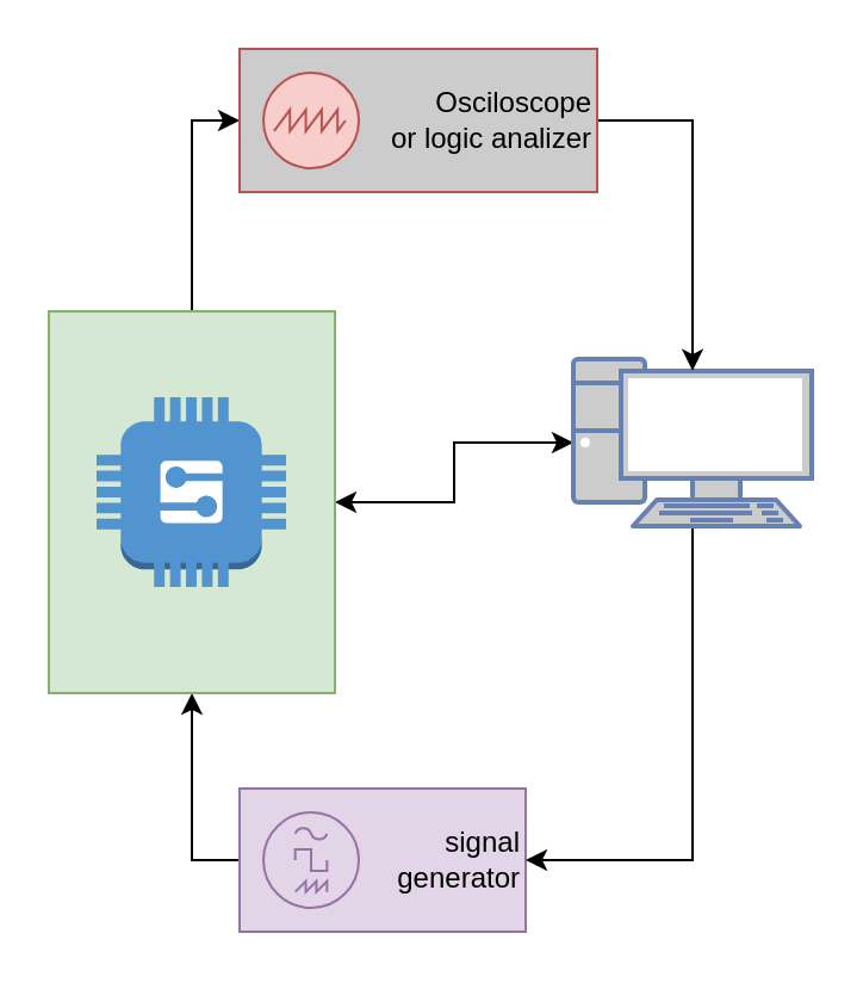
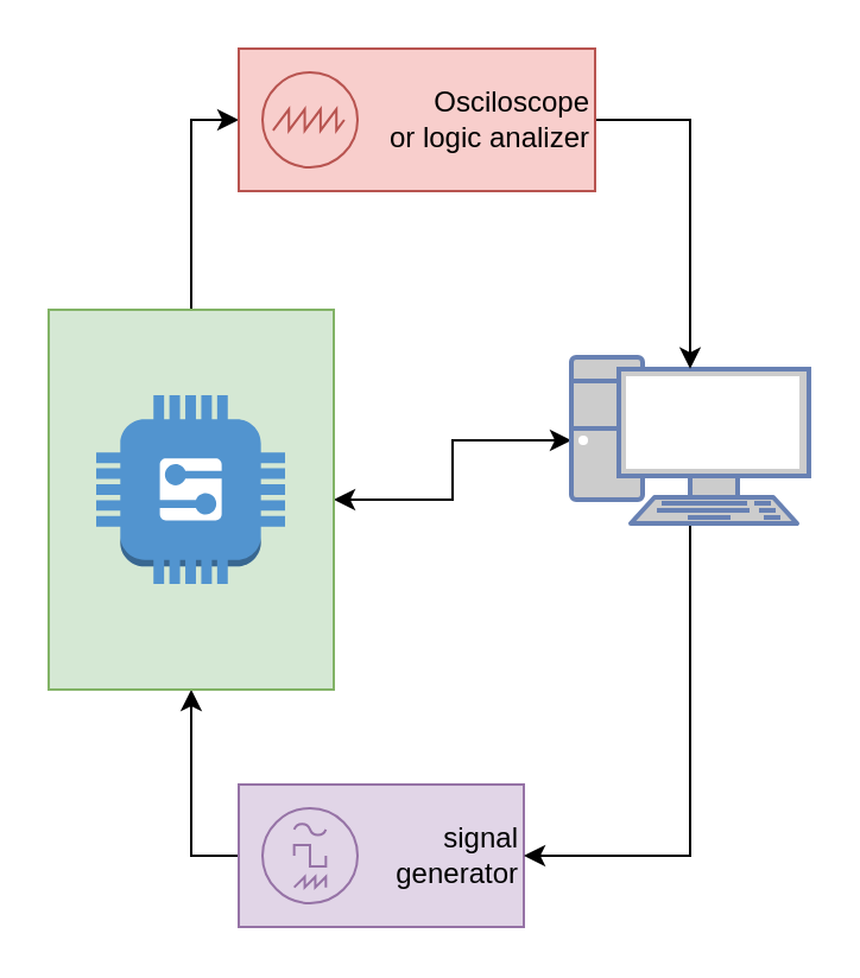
- <mxCell id="11" value="Osciloscope&lt;br&gt;&lt;div&gt;&lt;span&gt;or logic analizer&lt;/span&gt;&lt;/div&gt;" style="rounded=0;whiteSpace=wrap;html=1;fillColor=#cccccc;strokeColor=#b85450;align=right;" vertex="1" parent="1"><mxGeometry x="100" y="20" width="150" height="60" as="geometry" /></mxCell>
+ <mxCell id="11" value="Osciloscope&lt;br&gt;&lt;div&gt;&lt;span&gt;or logic analizer&lt;/span&gt;&lt;/div&gt;" style="rounded=0;whiteSpace=wrap;html=1;fillColor=#f8cecc;strokeColor=#b85450;align=right;" vertex="1" parent="1"><mxGeometry x="100" y="20" width="150" height="60" as="geometry" /></mxCell>
